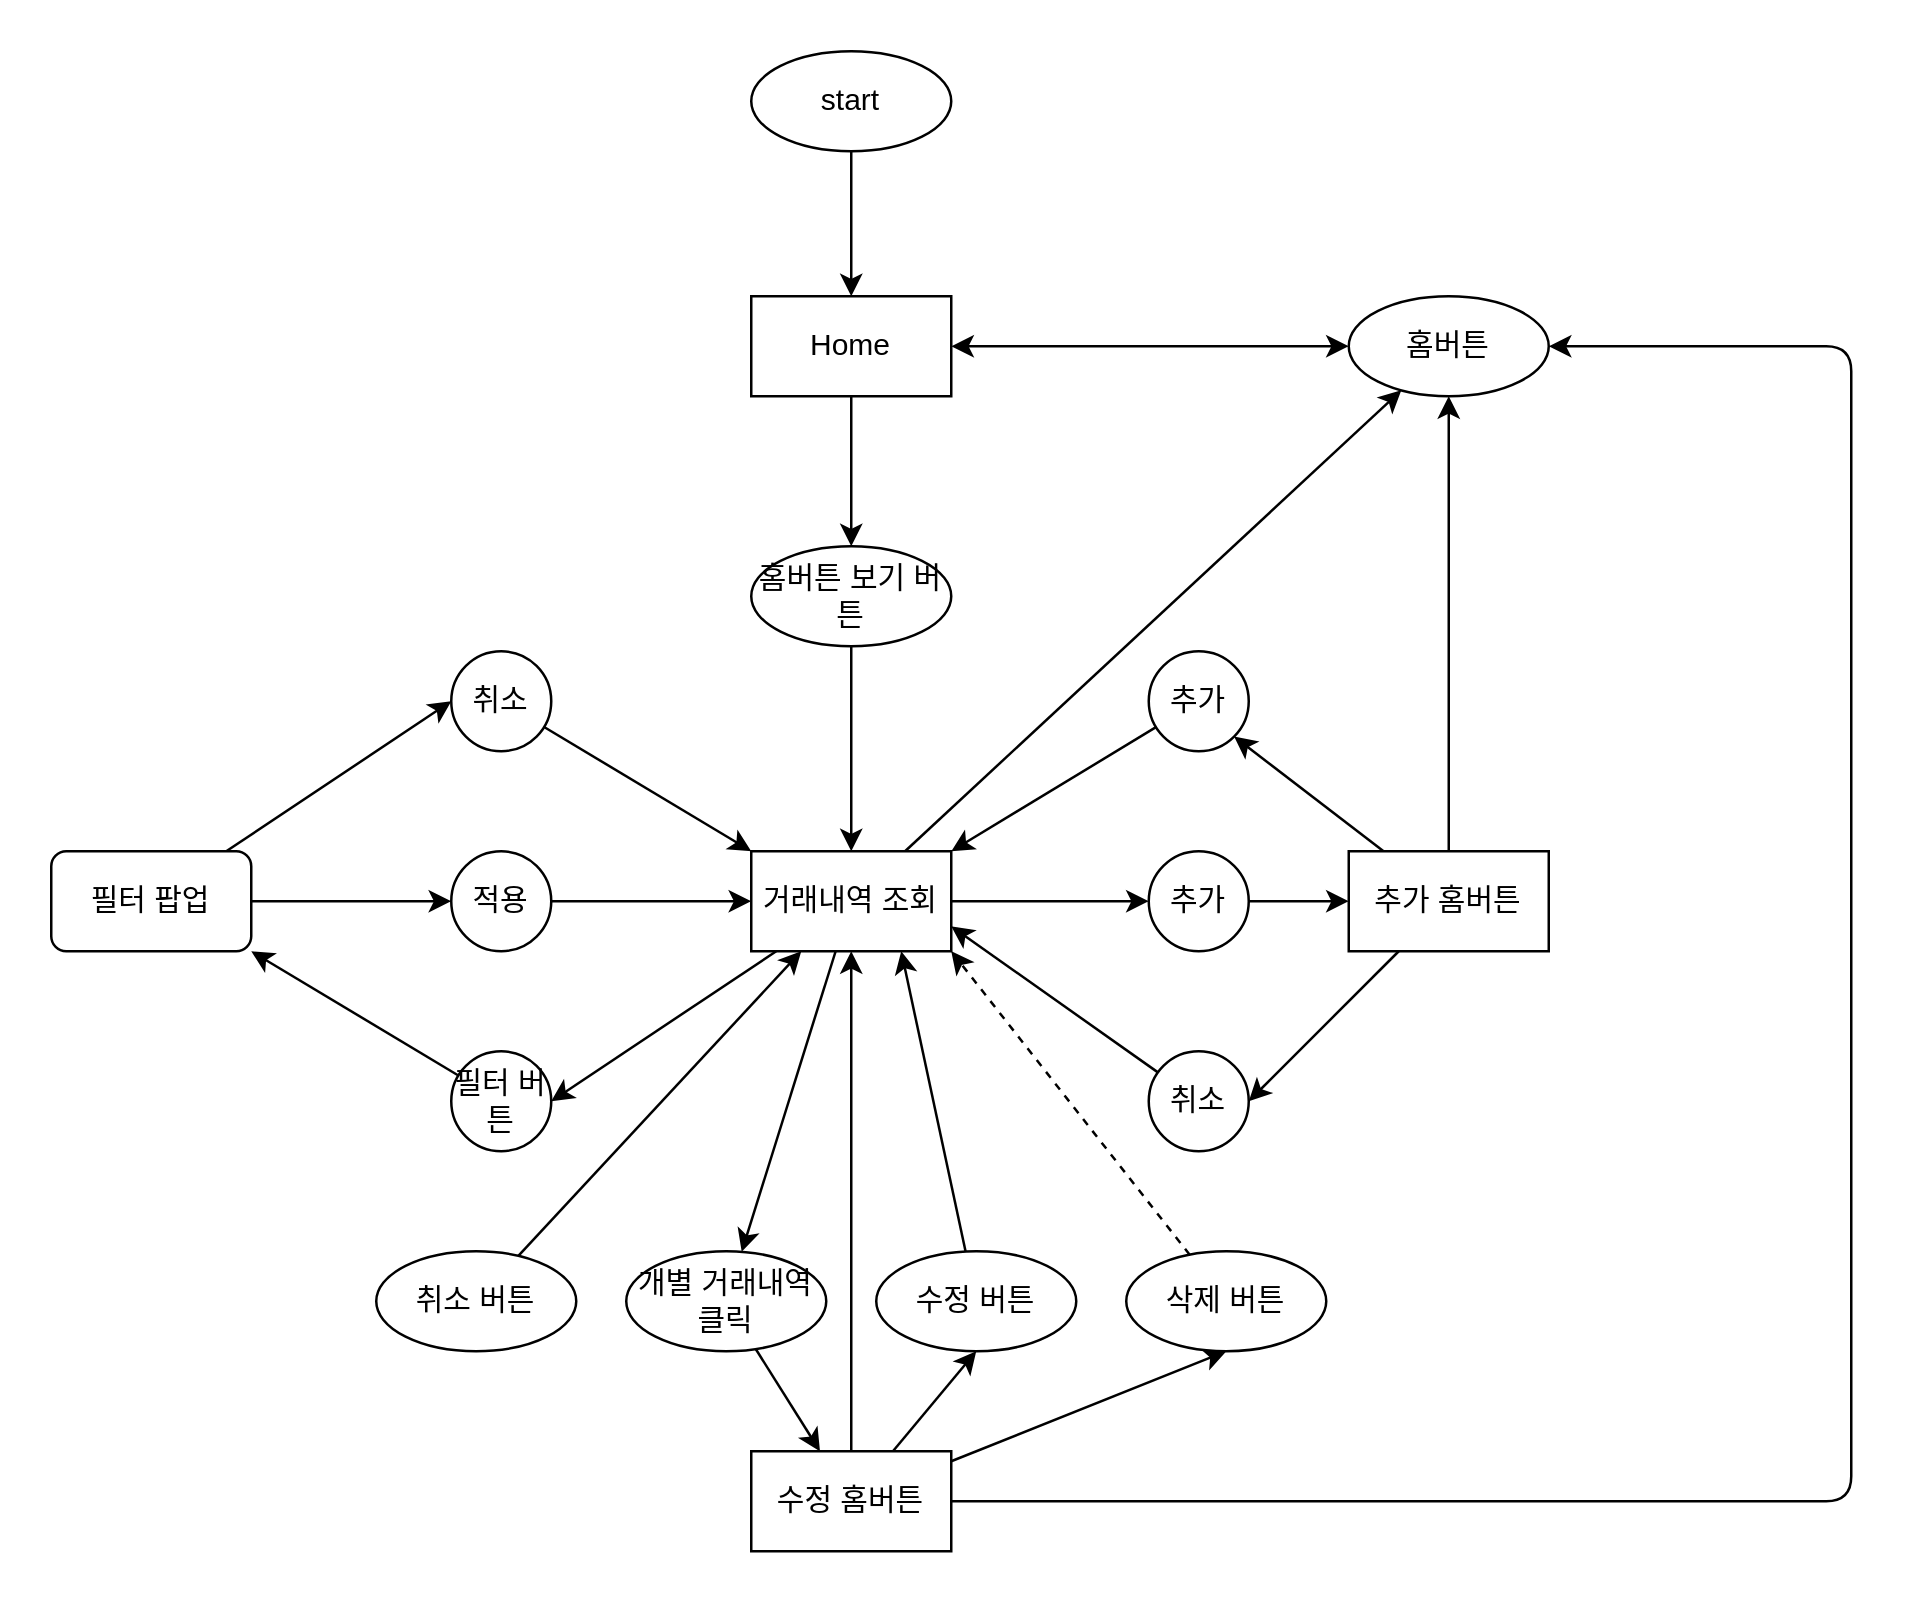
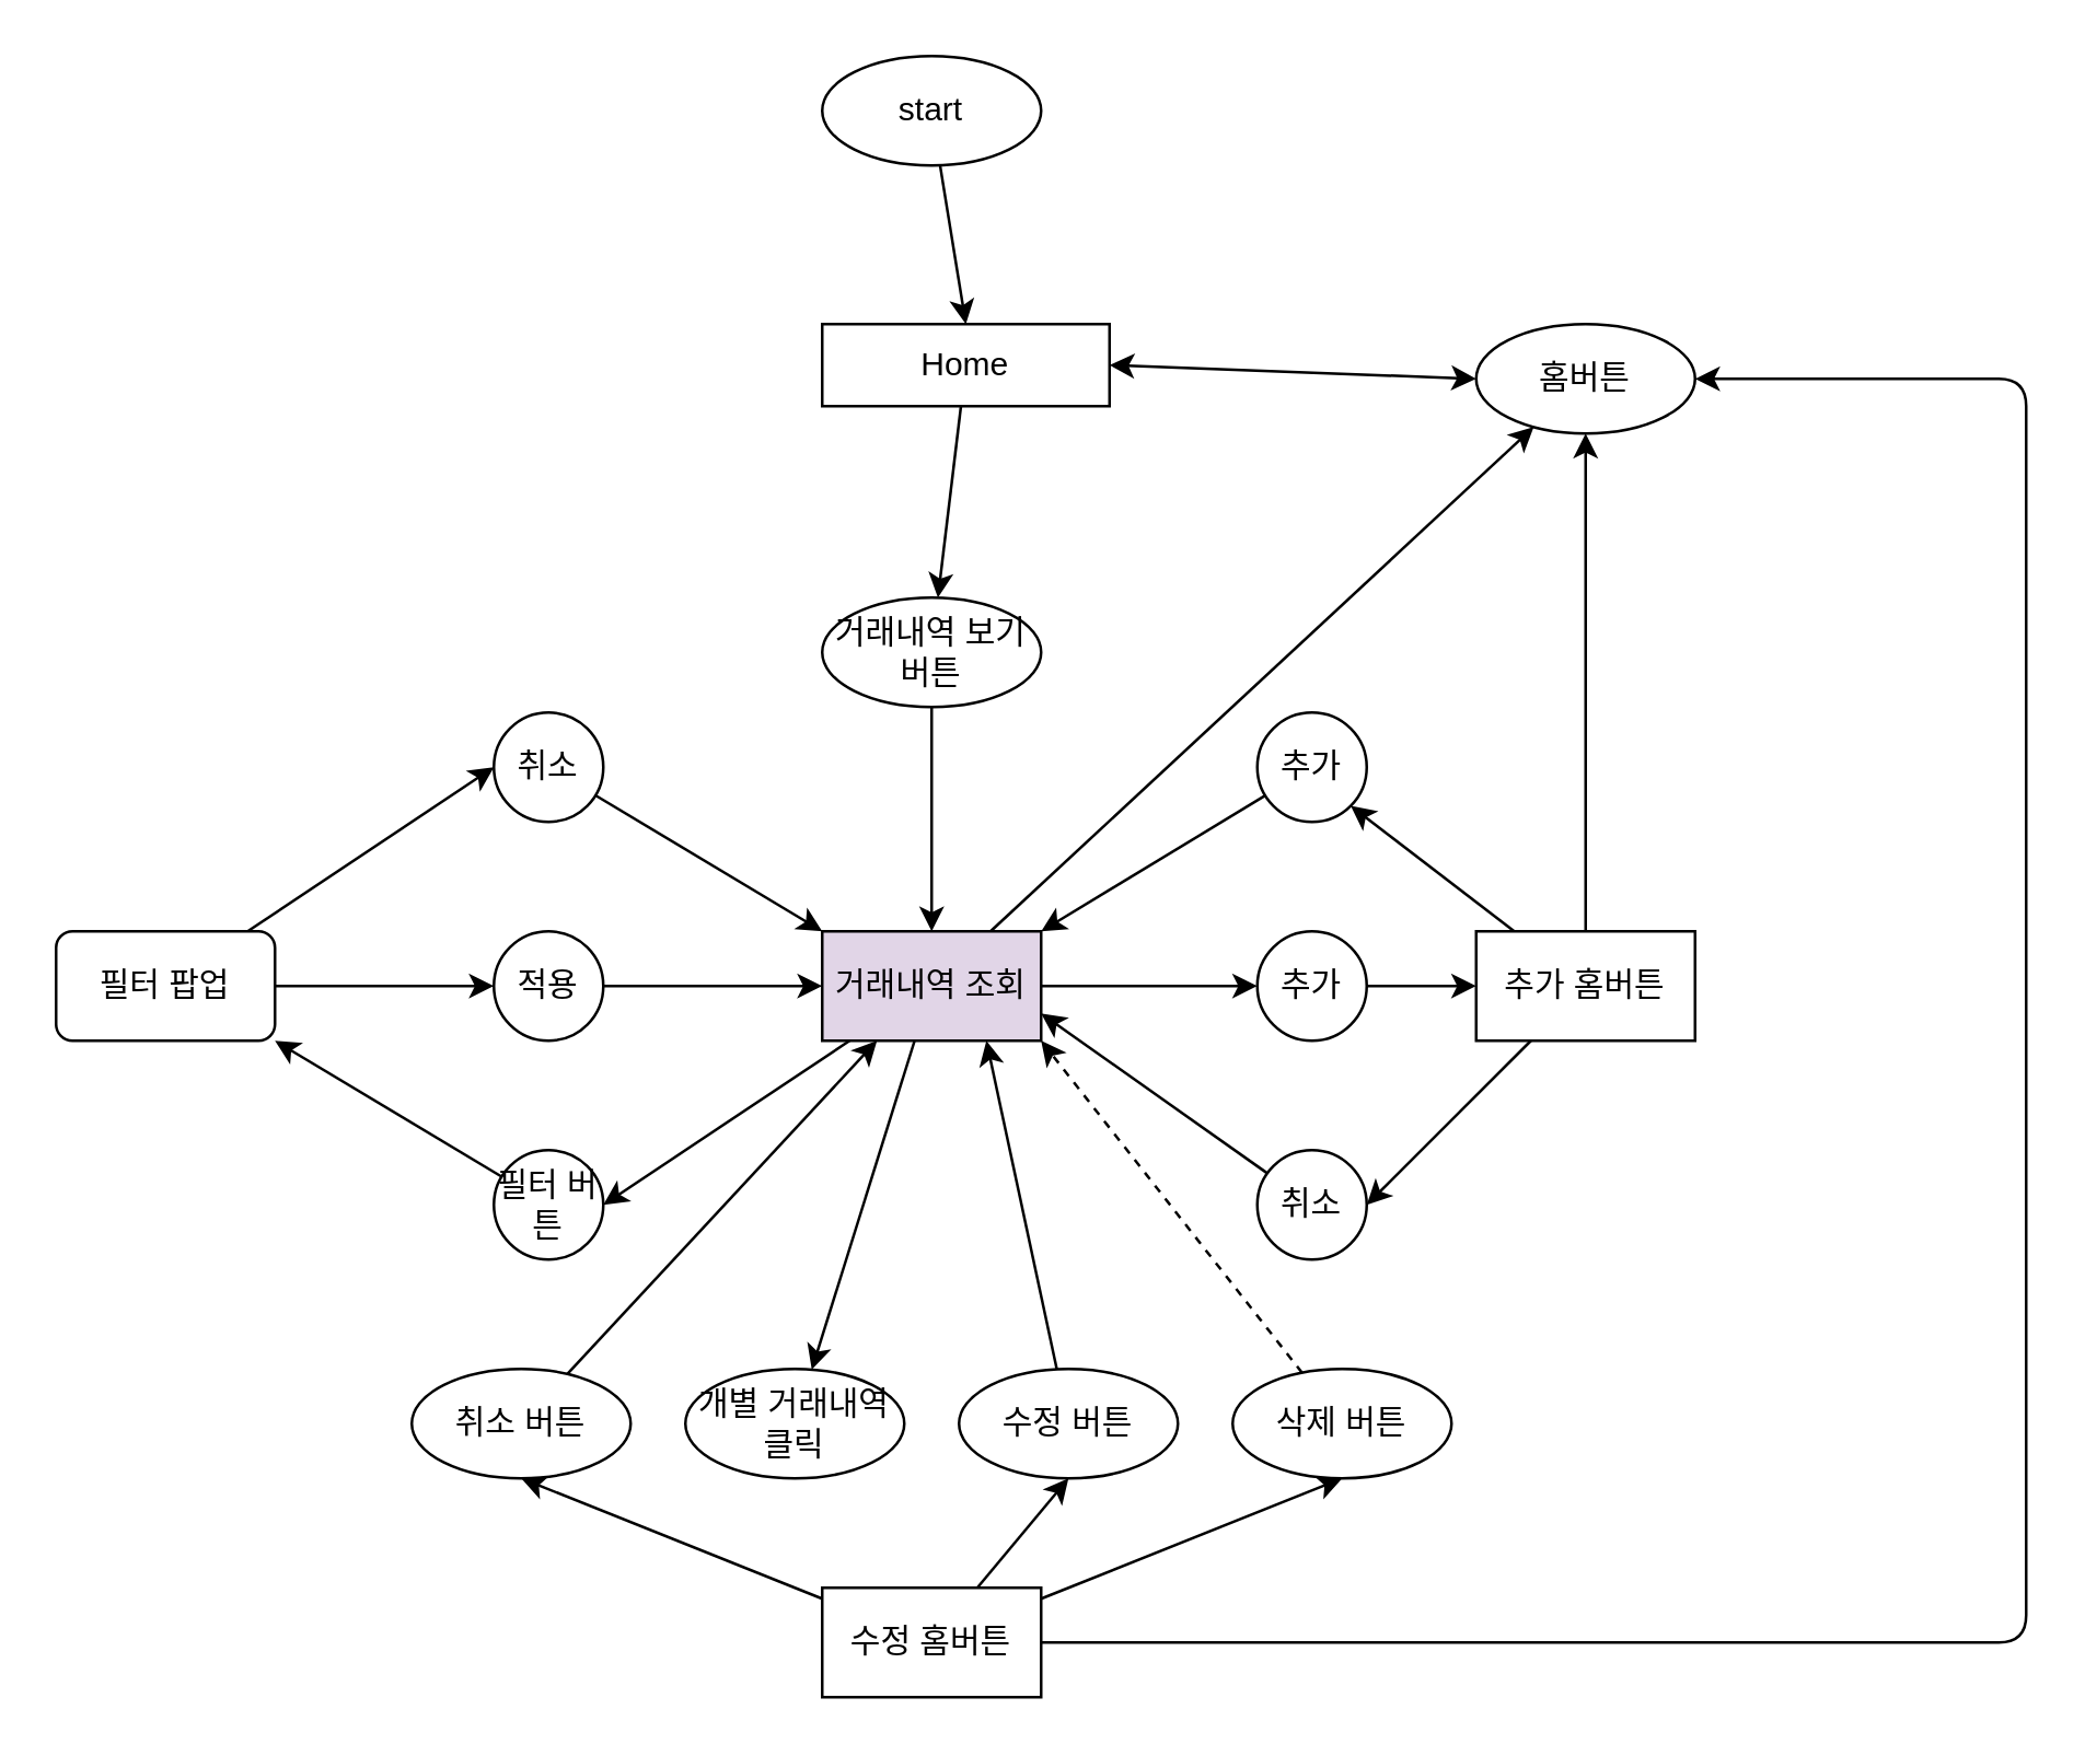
- <mxCell id="5" value="Home" style="rounded=0;whiteSpace=wrap;html=1;" vertex="1" parent="1"><mxGeometry x="300" y="118" width="80" height="40" as="geometry" /></mxCell>
+ <mxCell id="5" value="Home" style="rounded=0;whiteSpace=wrap;html=1;" vertex="1" parent="1"><mxGeometry x="300" y="118" width="105" height="30" as="geometry" /></mxCell>
- <mxCell id="7" value="홈버튼 보기 버튼" style="ellipse;whiteSpace=wrap;html=1;" vertex="1" parent="1"><mxGeometry x="300" y="218" width="80" height="40" as="geometry" /></mxCell>
+ <mxCell id="7" value="거래내역 보기 버튼" style="ellipse;whiteSpace=wrap;html=1;" vertex="1" parent="1"><mxGeometry x="300" y="218" width="80" height="40" as="geometry" /></mxCell>
- <mxCell id="12" value="거래내역 조회" style="rounded=0;whiteSpace=wrap;html=1;" vertex="1" parent="1"><mxGeometry x="300" y="340" width="80" height="40" as="geometry" /></mxCell>
+ <mxCell id="12" value="거래내역 조회" style="rounded=0;whiteSpace=wrap;html=1;fillColor=#e1d5e7;" vertex="1" parent="1"><mxGeometry x="300" y="340" width="80" height="40" as="geometry" /></mxCell>
- <mxCell id="13" style="edgeStyle=none;html=1;" edge="1" parent="1" source="17" target="12"><mxGeometry relative="1" as="geometry" /></mxCell>
+ <mxCell id="13" style="edgeStyle=none;html=1;entryX=0.5;entryY=1;entryDx=0;entryDy=0;" edge="1" parent="1" source="17" target="26"><mxGeometry relative="1" as="geometry" /></mxCell>
- <mxCell id="23" value="" style="edgeStyle=none;html=1;" edge="1" parent="1" source="24" target="17"><mxGeometry relative="1" as="geometry" /></mxCell>
